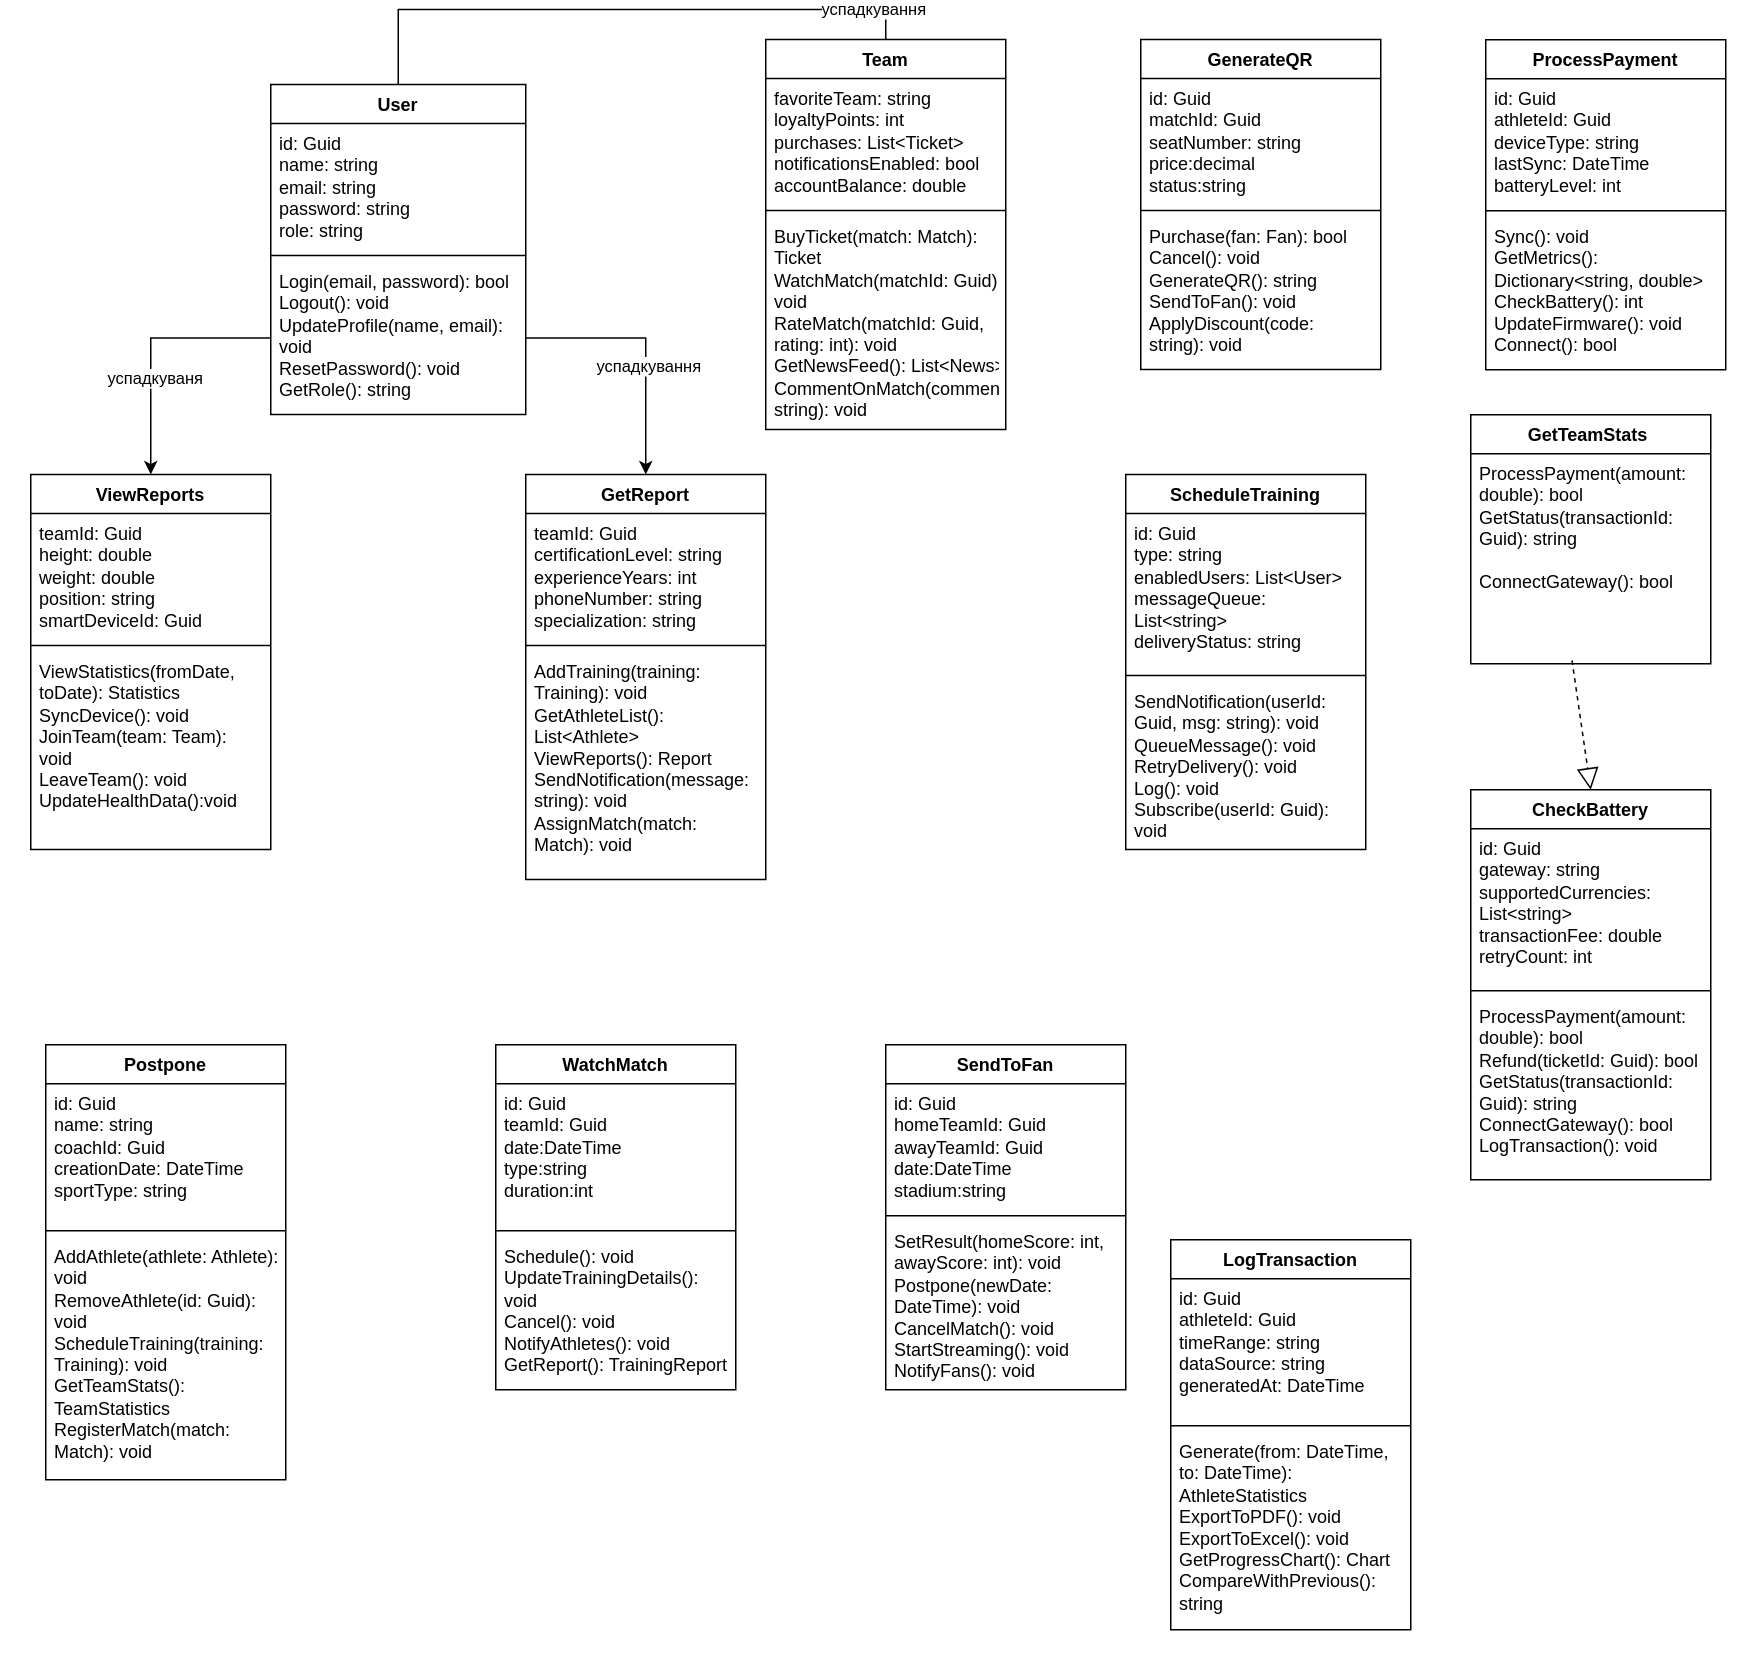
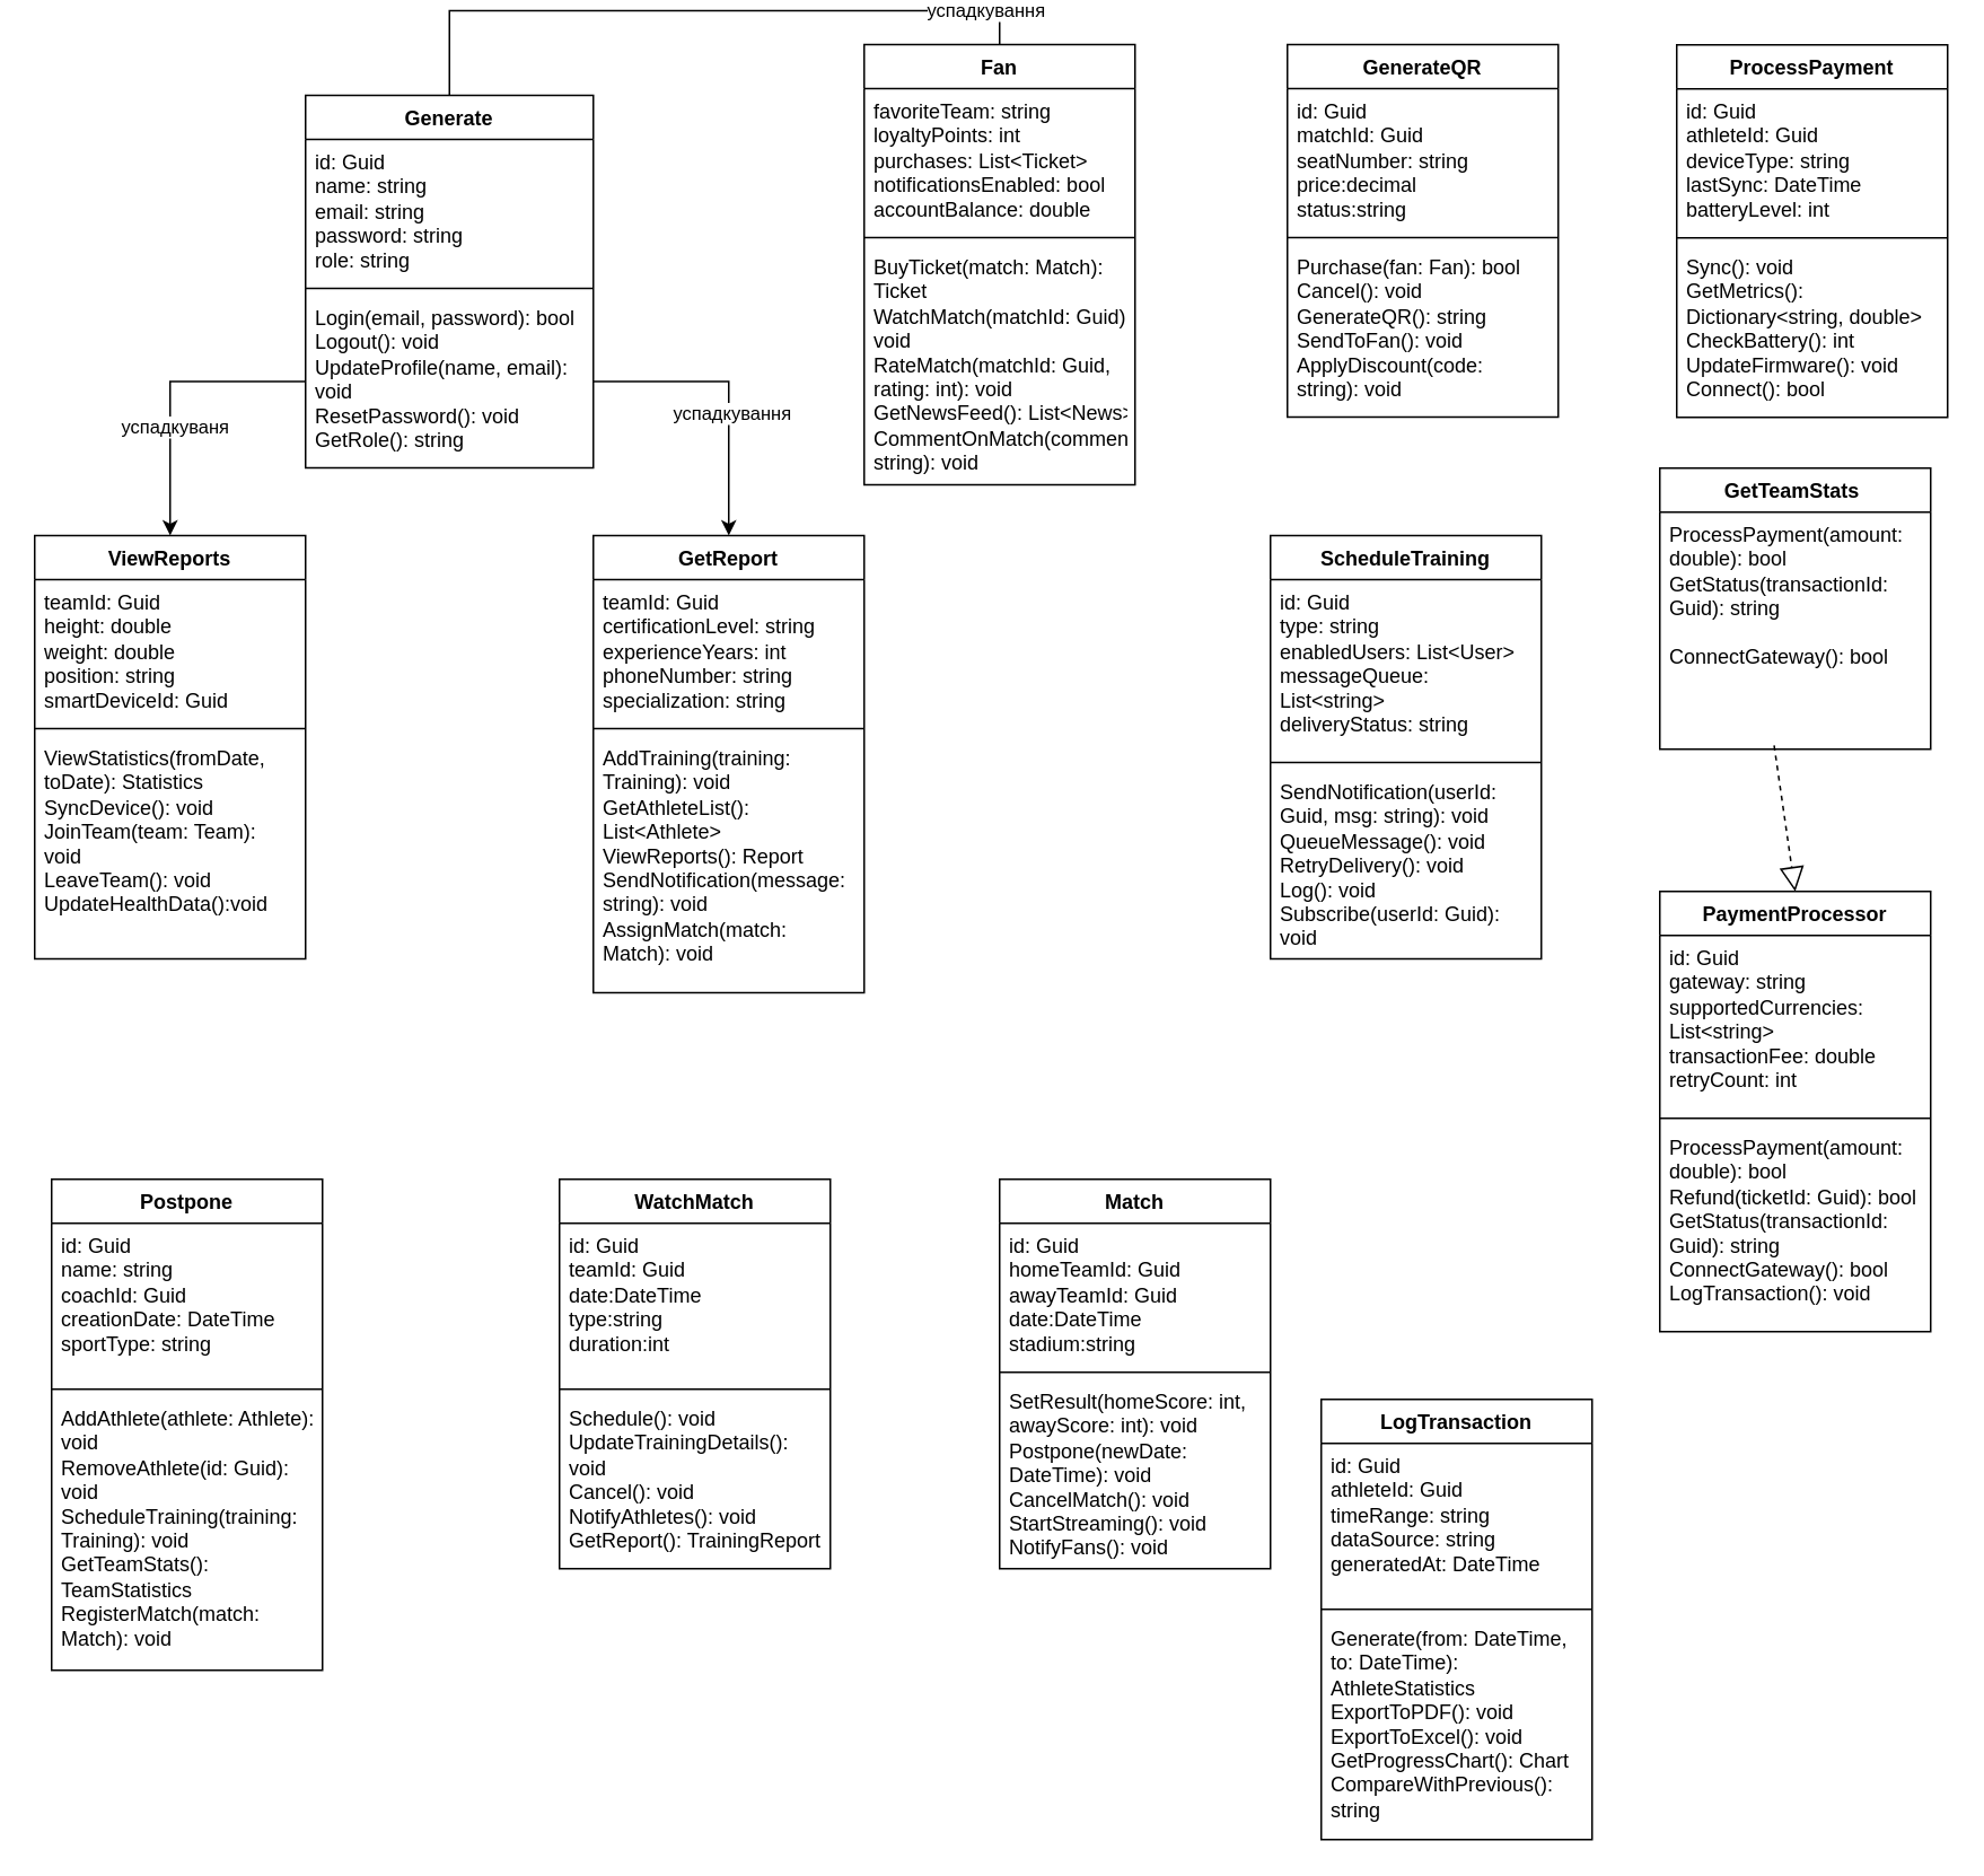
- <mxCell id="20" value="Team" style="swimlane;fontStyle=1;align=center;verticalAlign=top;childLayout=stackLayout;horizontal=1;startSize=26;horizontalStack=0;resizeParent=1;resizeParentMax=0;resizeLast=0;collapsible=1;marginBottom=0;whiteSpace=wrap;html=1;" parent="1" vertex="1"><mxGeometry x="510" y="20.8" width="160" height="260" as="geometry" /></mxCell>
+ <mxCell id="20" value="Fan" style="swimlane;fontStyle=1;align=center;verticalAlign=top;childLayout=stackLayout;horizontal=1;startSize=26;horizontalStack=0;resizeParent=1;resizeParentMax=0;resizeLast=0;collapsible=1;marginBottom=0;whiteSpace=wrap;html=1;" parent="1" vertex="1"><mxGeometry x="510" y="20.8" width="160" height="260" as="geometry" /></mxCell>
- <mxCell id="4" value="User" style="swimlane;fontStyle=1;align=center;verticalAlign=top;childLayout=stackLayout;horizontal=1;startSize=26;horizontalStack=0;resizeParent=1;resizeParentMax=0;resizeLast=0;collapsible=1;marginBottom=0;whiteSpace=wrap;html=1;" parent="1" vertex="1"><mxGeometry x="180" y="50.8" width="170" height="220" as="geometry" /></mxCell>
+ <mxCell id="4" value="Generate" style="swimlane;fontStyle=1;align=center;verticalAlign=top;childLayout=stackLayout;horizontal=1;startSize=26;horizontalStack=0;resizeParent=1;resizeParentMax=0;resizeLast=0;collapsible=1;marginBottom=0;whiteSpace=wrap;html=1;" parent="1" vertex="1"><mxGeometry x="180" y="50.8" width="170" height="220" as="geometry" /></mxCell>
- <mxCell id="48" value="CheckBattery" style="swimlane;fontStyle=1;align=center;verticalAlign=top;childLayout=stackLayout;horizontal=1;startSize=26;horizontalStack=0;resizeParent=1;resizeParentMax=0;resizeLast=0;collapsible=1;marginBottom=0;whiteSpace=wrap;html=1;" parent="1" vertex="1"><mxGeometry x="980" y="521" width="160" height="260" as="geometry" /></mxCell>
+ <mxCell id="48" value="PaymentProcessor" style="swimlane;fontStyle=1;align=center;verticalAlign=top;childLayout=stackLayout;horizontal=1;startSize=26;horizontalStack=0;resizeParent=1;resizeParentMax=0;resizeLast=0;collapsible=1;marginBottom=0;whiteSpace=wrap;html=1;" parent="1" vertex="1"><mxGeometry x="980" y="521" width="160" height="260" as="geometry" /></mxCell>
- <mxCell id="32" value="SendToFan" style="swimlane;fontStyle=1;align=center;verticalAlign=top;childLayout=stackLayout;horizontal=1;startSize=26;horizontalStack=0;resizeParent=1;resizeParentMax=0;resizeLast=0;collapsible=1;marginBottom=0;whiteSpace=wrap;html=1;" parent="1" vertex="1"><mxGeometry x="590" y="691" width="160" height="230" as="geometry" /></mxCell>
+ <mxCell id="32" value="Match" style="swimlane;fontStyle=1;align=center;verticalAlign=top;childLayout=stackLayout;horizontal=1;startSize=26;horizontalStack=0;resizeParent=1;resizeParentMax=0;resizeLast=0;collapsible=1;marginBottom=0;whiteSpace=wrap;html=1;" parent="1" vertex="1"><mxGeometry x="590" y="691" width="160" height="230" as="geometry" /></mxCell>
